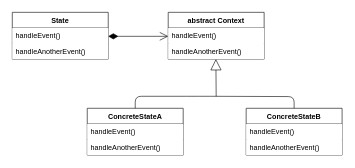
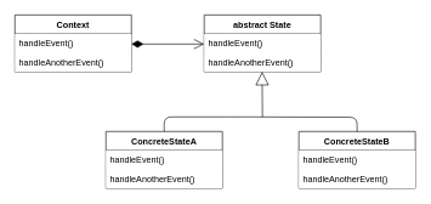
- <mxCell id="14" value="State" style="swimlane;fontStyle=1;align=center;verticalAlign=top;childLayout=stackLayout;horizontal=1;startSize=26;horizontalStack=0;resizeParent=1;resizeParentMax=0;resizeLast=0;collapsible=1;marginBottom=0;" vertex="1" parent="1"><mxGeometry x="20" y="20" width="160" height="78" as="geometry" /></mxCell>
+ <mxCell id="14" value="Context" style="swimlane;fontStyle=1;align=center;verticalAlign=top;childLayout=stackLayout;horizontal=1;startSize=26;horizontalStack=0;resizeParent=1;resizeParentMax=0;resizeLast=0;collapsible=1;marginBottom=0;" vertex="1" parent="1"><mxGeometry x="20" y="20" width="160" height="78" as="geometry" /></mxCell>
- <mxCell id="2" value="abstract Context" style="swimlane;fontStyle=1;align=center;verticalAlign=top;childLayout=stackLayout;horizontal=1;startSize=26;horizontalStack=0;resizeParent=1;resizeParentMax=0;resizeLast=0;collapsible=1;marginBottom=0;" vertex="1" parent="1"><mxGeometry x="280" y="20" width="160" height="78" as="geometry" /></mxCell>
+ <mxCell id="2" value="abstract State" style="swimlane;fontStyle=1;align=center;verticalAlign=top;childLayout=stackLayout;horizontal=1;startSize=26;horizontalStack=0;resizeParent=1;resizeParentMax=0;resizeLast=0;collapsible=1;marginBottom=0;" vertex="1" parent="1"><mxGeometry x="280" y="20" width="160" height="78" as="geometry" /></mxCell>
